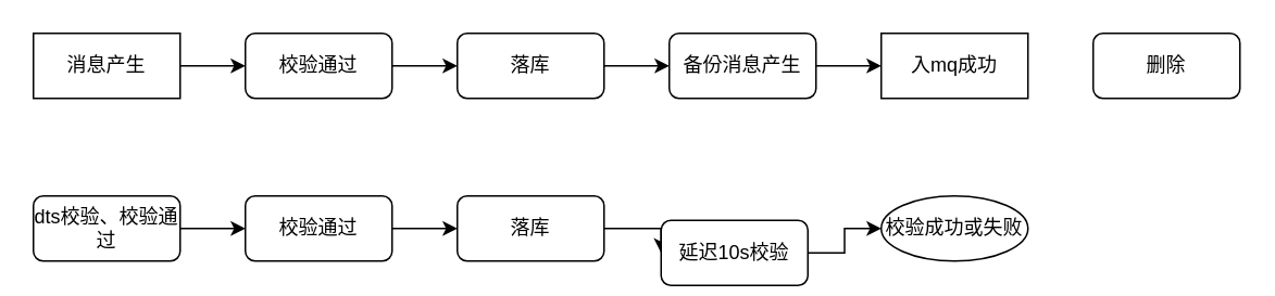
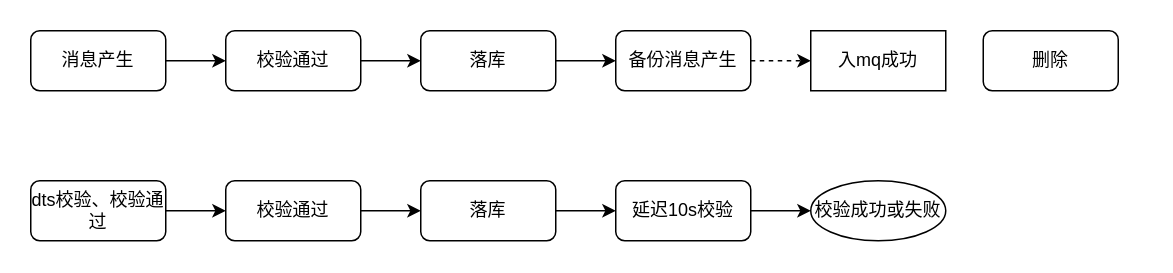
- <mxCell id="3" value="消息产生" style="whiteSpace=wrap;html=1;rounded=0;" vertex="1" parent="1"><mxGeometry x="20" y="20" width="90" height="40" as="geometry" /></mxCell>
+ <mxCell id="3" value="消息产生" style="rounded=1;whiteSpace=wrap;html=1;" vertex="1" parent="1"><mxGeometry x="20" y="20" width="90" height="40" as="geometry" /></mxCell>
- <mxCell id="8" style="edgeStyle=orthogonalEdgeStyle;rounded=0;orthogonalLoop=1;jettySize=auto;html=1;exitX=1;exitY=0.5;exitDx=0;exitDy=0;entryX=0;entryY=0.5;entryDx=0;entryDy=0;" edge="1" parent="1" source="9" target="10"><mxGeometry relative="1" as="geometry" /></mxCell>
+ <mxCell id="8" style="edgeStyle=orthogonalEdgeStyle;rounded=0;orthogonalLoop=1;jettySize=auto;html=1;exitX=1;exitY=0.5;exitDx=0;exitDy=0;entryX=0;entryY=0.5;entryDx=0;entryDy=0;dashed=1;" edge="1" parent="1" source="9" target="10"><mxGeometry relative="1" as="geometry" /></mxCell>
- <mxCell id="11" value="删除" style="rounded=1;whiteSpace=wrap;html=1;" vertex="1" parent="1"><mxGeometry x="670" y="20" width="90" height="40" as="geometry" /></mxCell>
+ <mxCell id="11" value="删除" style="rounded=1;whiteSpace=wrap;html=1;" vertex="1" parent="1"><mxGeometry x="655" y="20" width="90" height="40" as="geometry" /></mxCell>
- <mxCell id="19" value="延迟10s校验" style="rounded=1;whiteSpace=wrap;html=1;" vertex="1" parent="1"><mxGeometry x="405" y="135" width="90" height="40" as="geometry" /></mxCell>
+ <mxCell id="19" value="延迟10s校验" style="rounded=1;whiteSpace=wrap;html=1;" vertex="1" parent="1"><mxGeometry x="410" y="120" width="90" height="40" as="geometry" /></mxCell>
